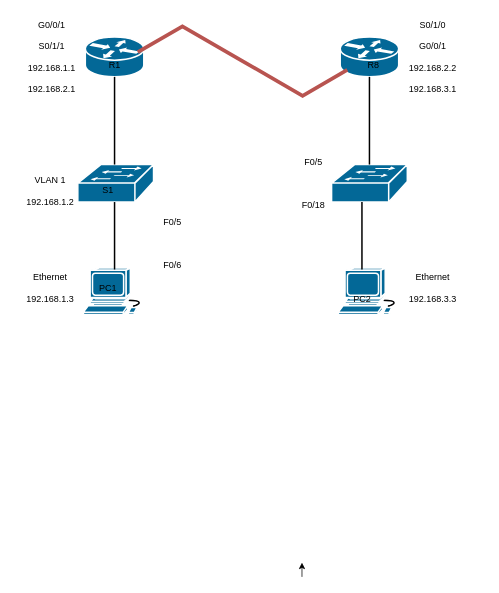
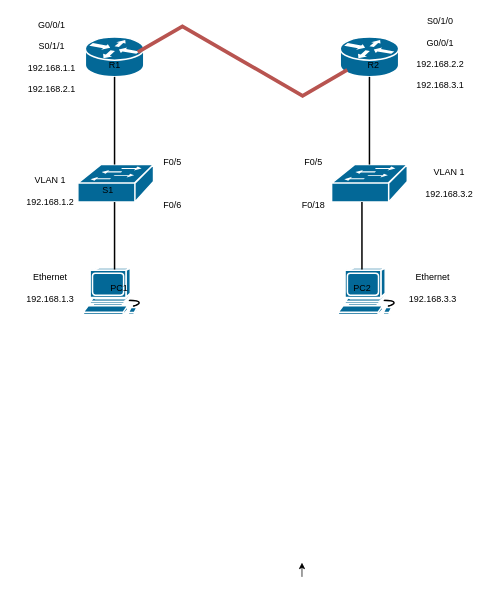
- <mxCell id="22" value="S0/1/0&lt;br&gt;&lt;br&gt;G0/0/1&lt;br&gt;&lt;br&gt;192.168.2.2&lt;br&gt;&lt;br&gt;192.168.3.1" style="text;html=1;align=center;verticalAlign=middle;resizable=0;points=[];autosize=1;strokeColor=none;fillColor=none;" vertex="1" parent="1"><mxGeometry x="531" y="20.5" width="90" height="110" as="geometry" /></mxCell>
+ <mxCell id="22" value="S0/1/0&lt;br&gt;&lt;br&gt;G0/0/1&lt;br&gt;&lt;br&gt;192.168.2.2&lt;br&gt;&lt;br&gt;192.168.3.1" style="text;html=1;align=center;verticalAlign=middle;resizable=0;points=[];autosize=1;strokeColor=none;fillColor=none;" vertex="1" parent="1"><mxGeometry x="541" y="15.5" width="90" height="110" as="geometry" /></mxCell>
- <mxCell id="14" value="R8" style="text;html=1;align=center;verticalAlign=middle;resizable=0;points=[];autosize=1;strokeColor=none;fillColor=none;" vertex="1" parent="1"><mxGeometry x="477" y="72" width="40" height="30" as="geometry" /></mxCell>
+ <mxCell id="14" value="R2" style="text;html=1;align=center;verticalAlign=middle;resizable=0;points=[];autosize=1;strokeColor=none;fillColor=none;" vertex="1" parent="1"><mxGeometry x="477" y="72" width="40" height="30" as="geometry" /></mxCell>
+ <mxCell id="23" value="VLAN 1&lt;br&gt;&lt;br&gt;192.168.3.2" style="text;html=1;align=center;verticalAlign=middle;resizable=0;points=[];autosize=1;strokeColor=none;fillColor=none;" vertex="1" parent="1"><mxGeometry x="553" y="214" width="90" height="60" as="geometry" /></mxCell>
- <mxCell id="25" value="F0/5&lt;br&gt;&lt;br&gt;&lt;br&gt;&lt;br&gt;F0/6" style="text;html=1;align=center;verticalAlign=middle;resizable=0;points=[];autosize=1;strokeColor=none;fillColor=none;" vertex="1" parent="1"><mxGeometry x="204" y="279" width="50" height="90" as="geometry" /></mxCell>
+ <mxCell id="25" value="F0/5&lt;br&gt;&lt;br&gt;&lt;br&gt;&lt;br&gt;F0/6" style="text;html=1;align=center;verticalAlign=middle;resizable=0;points=[];autosize=1;strokeColor=none;fillColor=none;" vertex="1" parent="1"><mxGeometry x="204" y="199" width="50" height="90" as="geometry" /></mxCell>
- <mxCell id="16" value="PC1" style="text;html=1;align=center;verticalAlign=middle;resizable=0;points=[];autosize=1;strokeColor=none;fillColor=none;" vertex="1" parent="1"><mxGeometry x="118" y="369" width="50" height="30" as="geometry" /></mxCell>
+ <mxCell id="16" value="PC1" style="text;html=1;align=center;verticalAlign=middle;resizable=0;points=[];autosize=1;strokeColor=none;fillColor=none;" vertex="1" parent="1"><mxGeometry x="133" y="369" width="50" height="30" as="geometry" /></mxCell>
- <mxCell id="17" value="PC2" style="text;html=1;align=center;verticalAlign=middle;resizable=0;points=[];autosize=1;strokeColor=none;fillColor=none;" vertex="1" parent="1"><mxGeometry x="457" y="384" width="50" height="30" as="geometry" /></mxCell>
+ <mxCell id="17" value="PC2" style="text;html=1;align=center;verticalAlign=middle;resizable=0;points=[];autosize=1;strokeColor=none;fillColor=none;" vertex="1" parent="1"><mxGeometry x="457" y="369" width="50" height="30" as="geometry" /></mxCell>
